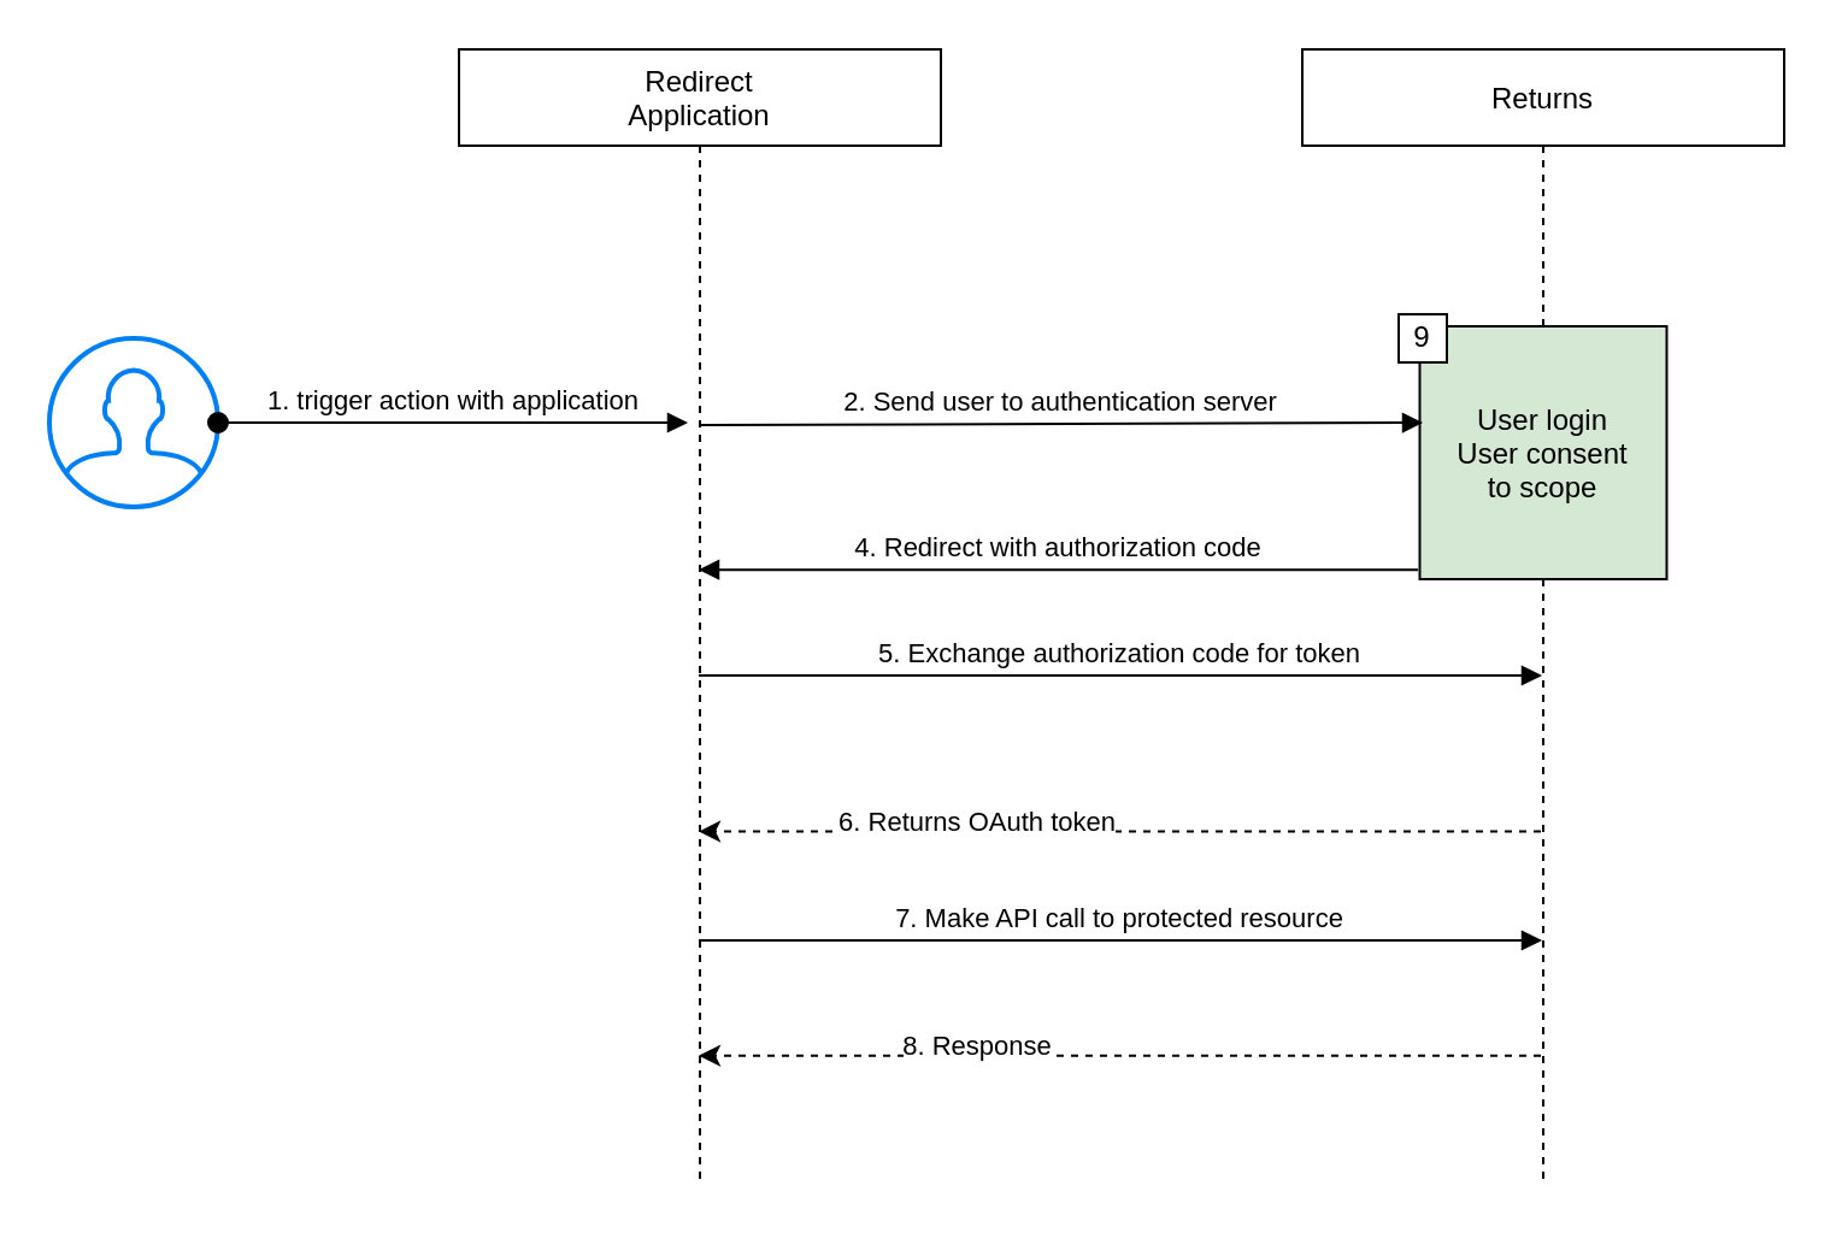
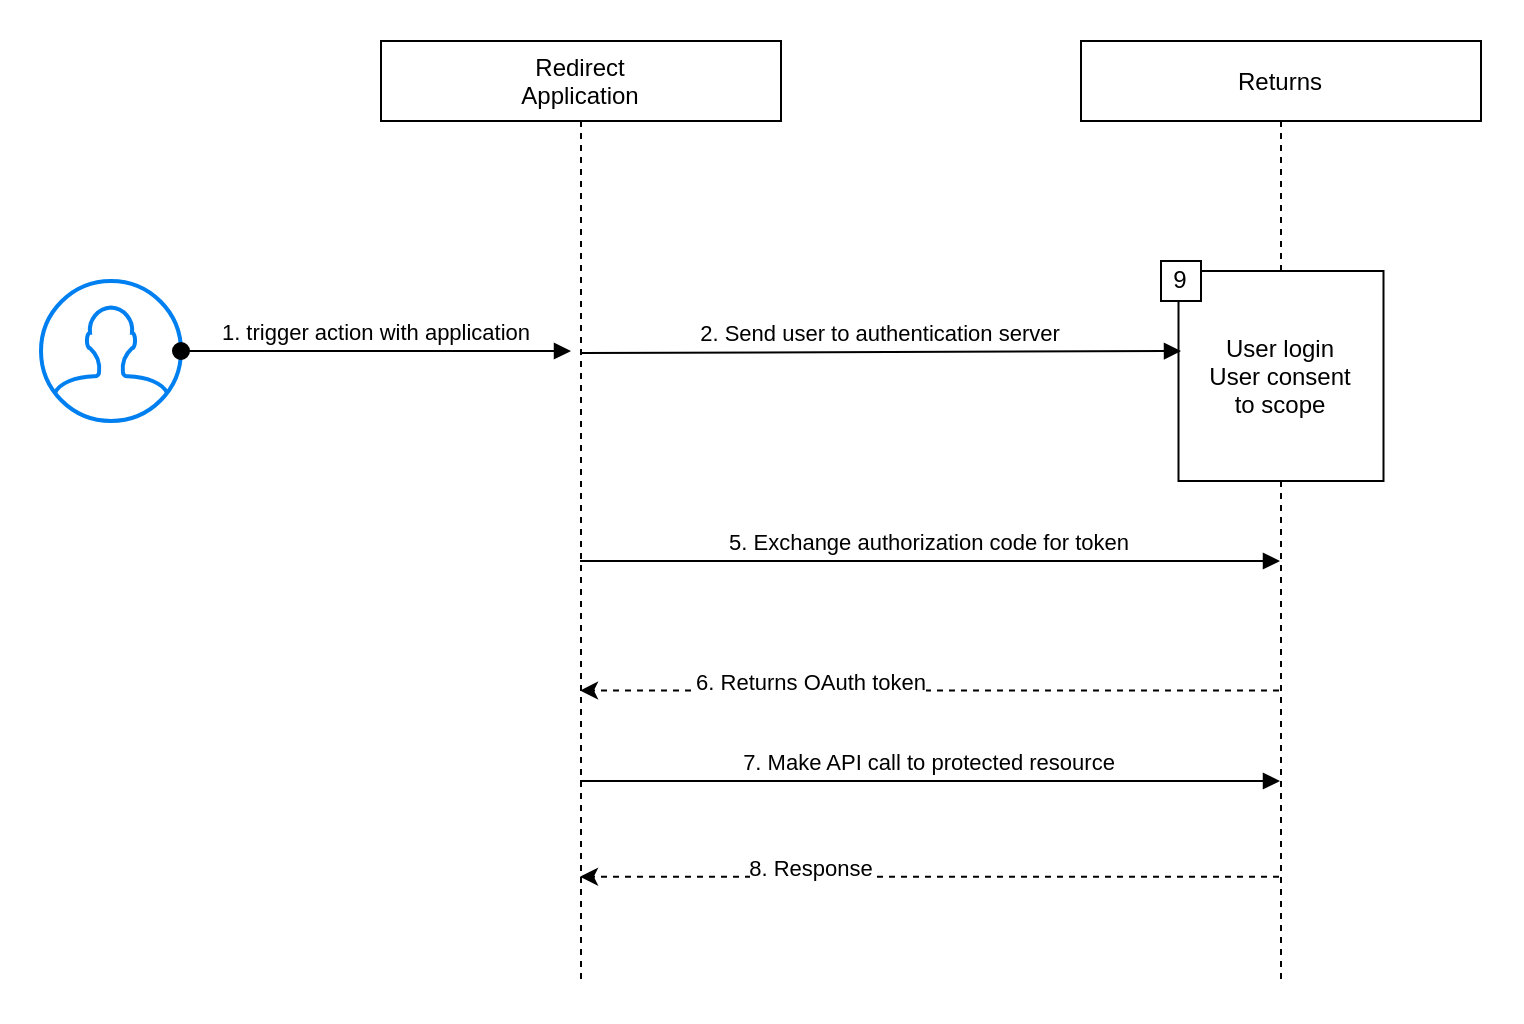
- <mxCell id="4" value="User login&#10;User consent &#10;to scope" style="points=[];perimeter=orthogonalPerimeter;rounded=0;shadow=0;strokeWidth=1;fillColor=#d5e8d4;" parent="3" vertex="1"><mxGeometry x="48.75" y="115" width="102.5" height="105" as="geometry" /></mxCell>
+ <mxCell id="4" value="User login&#10;User consent &#10;to scope" style="points=[];perimeter=orthogonalPerimeter;rounded=0;shadow=0;strokeWidth=1;" parent="3" vertex="1"><mxGeometry x="48.75" y="115" width="102.5" height="105" as="geometry" /></mxCell>
- <mxCell id="7" value="4. Redirect with authorization code" style="verticalAlign=bottom;endArrow=block;shadow=0;strokeWidth=1;exitX=-0.007;exitY=0.963;exitDx=0;exitDy=0;exitPerimeter=0;" parent="1" source="4" target="2" edge="1"><mxGeometry relative="1" as="geometry"><mxPoint x="415" y="100" as="sourcePoint" /><Array as="points" /></mxGeometry></mxCell>
